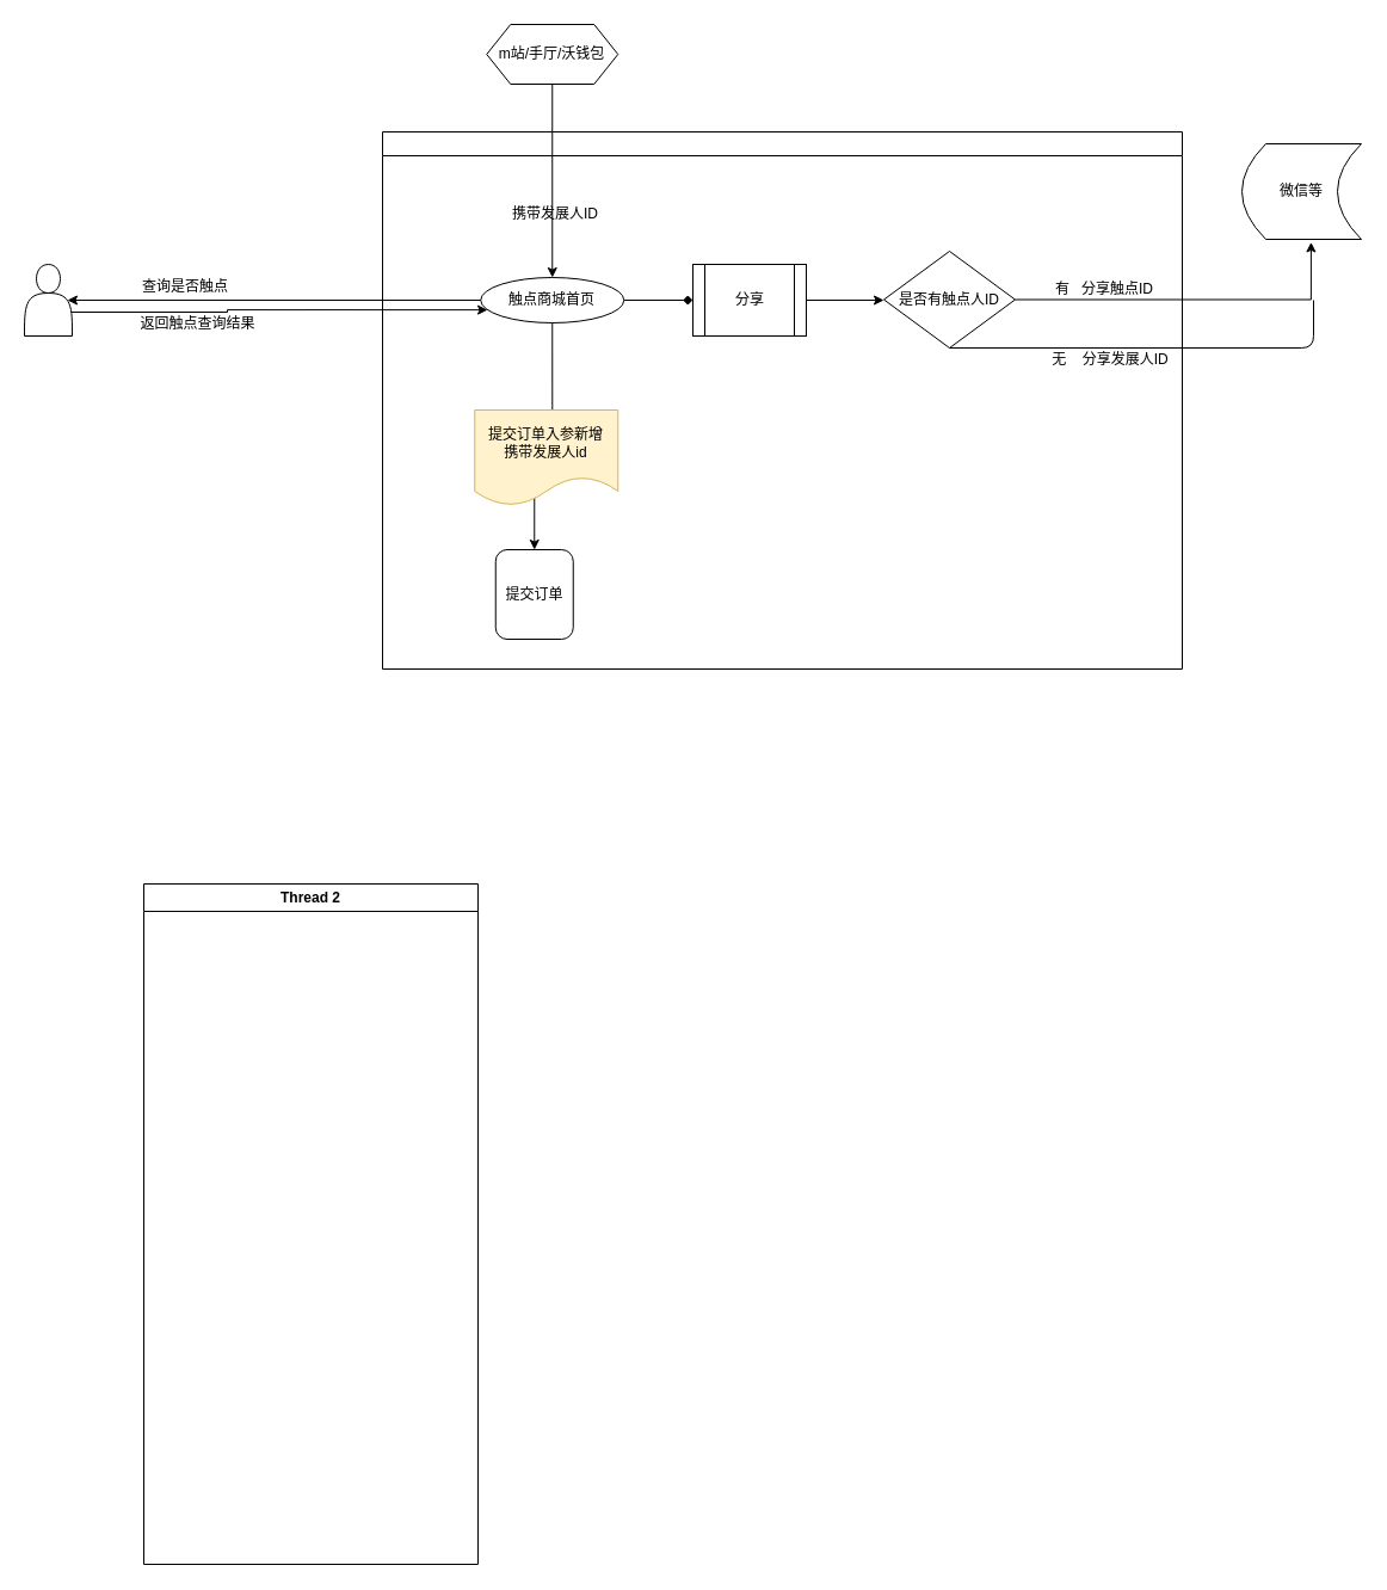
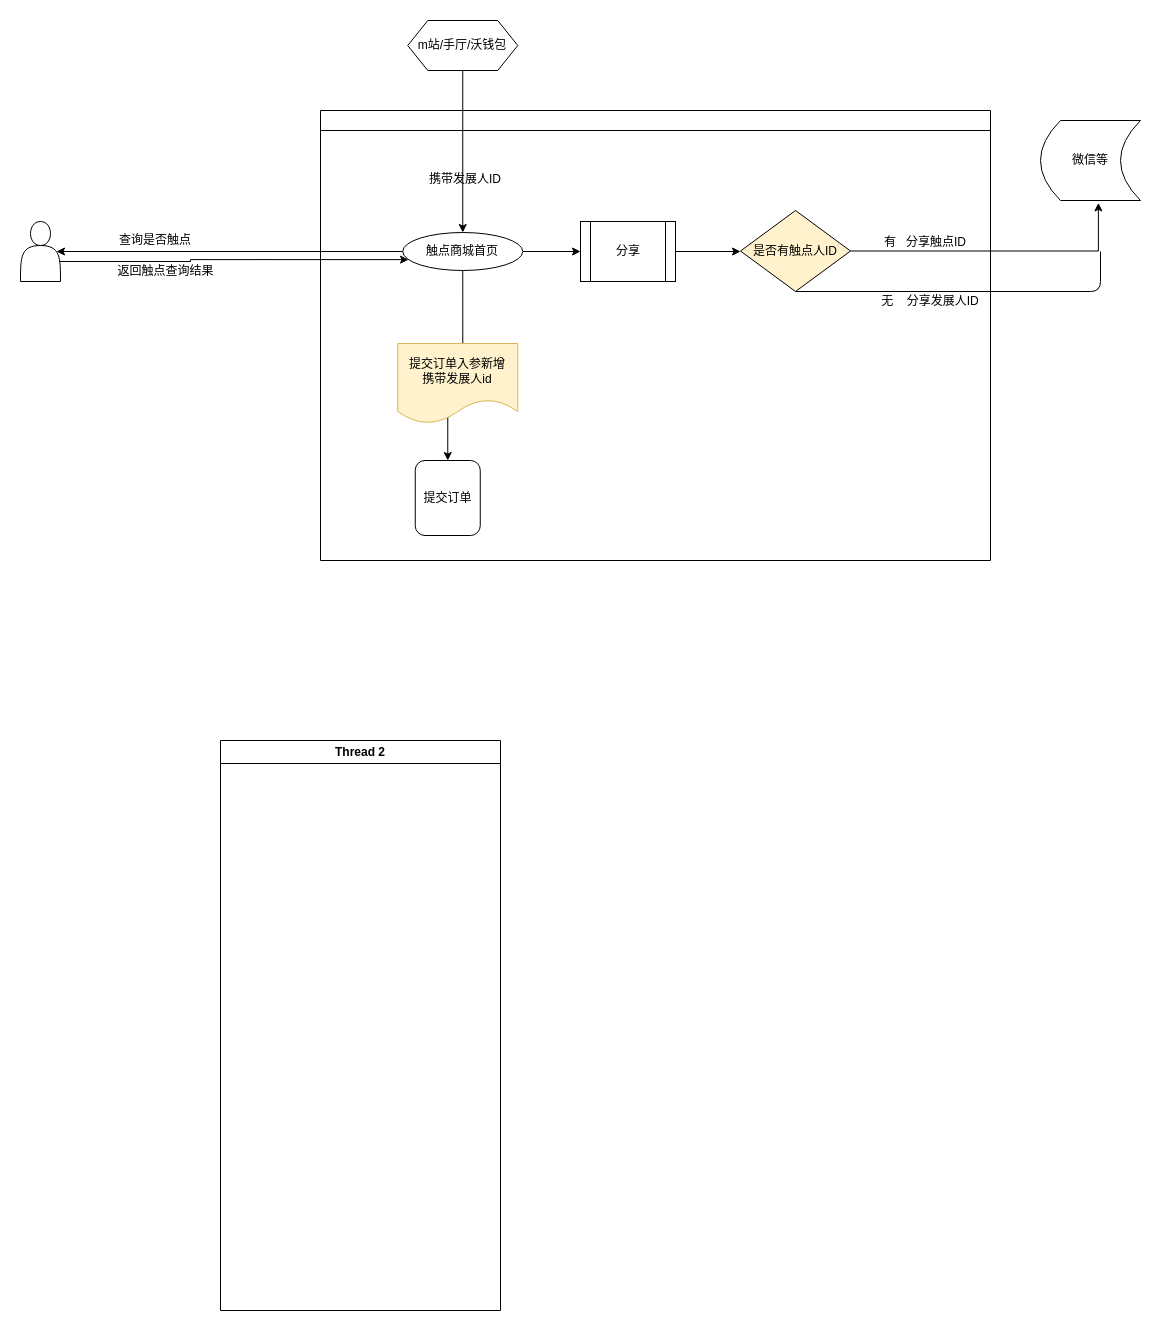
- <mxCell id="12" value="是否有触点人ID" style="rhombus;whiteSpace=wrap;html=1;" vertex="1" parent="2"><mxGeometry x="420" y="100" width="110" height="81" as="geometry" /></mxCell>
+ <mxCell id="12" value="是否有触点人ID" style="rhombus;whiteSpace=wrap;html=1;fillColor=#fff2cc;" vertex="1" parent="2"><mxGeometry x="420" y="100" width="110" height="81" as="geometry" /></mxCell>
- <mxCell id="4" style="edgeStyle=orthogonalEdgeStyle;rounded=0;orthogonalLoop=1;jettySize=auto;html=1;exitX=1;exitY=0.5;exitDx=0;exitDy=0;entryX=0;entryY=0.5;entryDx=0;entryDy=0;endArrow=diamond;" edge="1" parent="2" source="5" target="9"><mxGeometry relative="1" as="geometry" /></mxCell>
+ <mxCell id="4" style="edgeStyle=orthogonalEdgeStyle;rounded=0;orthogonalLoop=1;jettySize=auto;html=1;exitX=1;exitY=0.5;exitDx=0;exitDy=0;entryX=0;entryY=0.5;entryDx=0;entryDy=0;" edge="1" parent="2" source="5" target="9"><mxGeometry relative="1" as="geometry" /></mxCell>
- <mxCell id="14" value="Thread 2" style="swimlane;whiteSpace=wrap" parent="1" vertex="1"><mxGeometry x="120" y="740" width="280" height="570" as="geometry" /></mxCell>
+ <mxCell id="14" value="Thread 2" style="swimlane;whiteSpace=wrap" parent="1" vertex="1"><mxGeometry x="220" y="740" width="280" height="570" as="geometry" /></mxCell>
